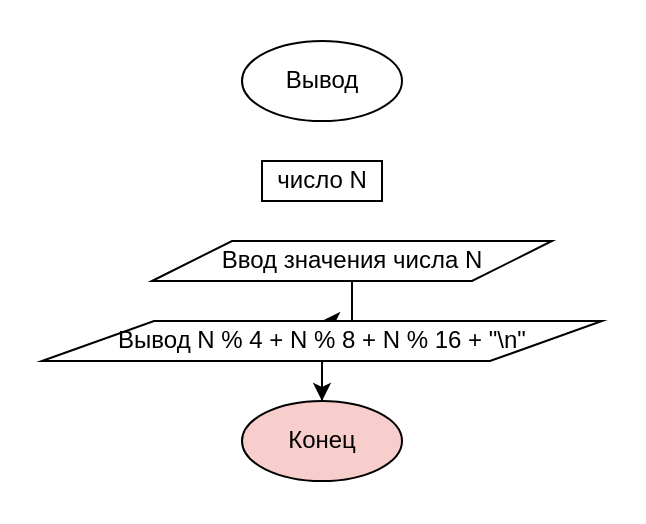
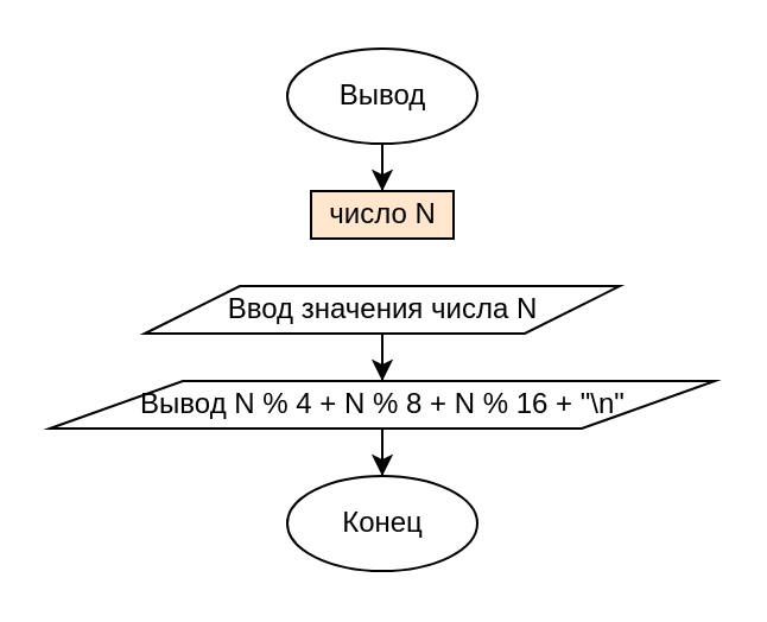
+ <mxCell id="2" style="edgeStyle=orthogonalEdgeStyle;rounded=0;orthogonalLoop=1;jettySize=auto;html=1;entryX=0.5;entryY=0;entryDx=0;entryDy=0;" edge="1" parent="1" source="3" target="4"><mxGeometry relative="1" as="geometry" /></mxCell>
- <mxCell id="4" value="число N" style="rounded=0;whiteSpace=wrap;html=1;" vertex="1" parent="1"><mxGeometry x="130.5" y="80" width="60" height="20" as="geometry" /></mxCell>
+ <mxCell id="4" value="число N" style="rounded=0;whiteSpace=wrap;html=1;fillColor=#ffe6cc;" vertex="1" parent="1"><mxGeometry x="130.5" y="80" width="60" height="20" as="geometry" /></mxCell>
- <mxCell id="6" value="Ввод значения числа N" style="shape=parallelogram;perimeter=parallelogramPerimeter;whiteSpace=wrap;html=1;fontFamily=Helvetica;fontSize=12;fontColor=#000000;align=center;strokeColor=#000000;fillColor=#ffffff;" vertex="1" parent="1"><mxGeometry x="75.5" y="120" width="200" height="20" as="geometry" /></mxCell>
+ <mxCell id="6" value="Ввод значения числа N" style="shape=parallelogram;perimeter=parallelogramPerimeter;whiteSpace=wrap;html=1;fontFamily=Helvetica;fontSize=12;fontColor=#000000;align=center;strokeColor=#000000;fillColor=#ffffff;" vertex="1" parent="1"><mxGeometry x="60.5" y="120" width="200" height="20" as="geometry" /></mxCell>
- <mxCell id="9" value="Конец" style="ellipse;whiteSpace=wrap;html=1;fillColor=#f8cecc;" vertex="1" parent="1"><mxGeometry x="120.5" y="200" width="80" height="40" as="geometry" /></mxCell>
+ <mxCell id="9" value="Конец" style="ellipse;whiteSpace=wrap;html=1;" vertex="1" parent="1"><mxGeometry x="120.5" y="200" width="80" height="40" as="geometry" /></mxCell>
